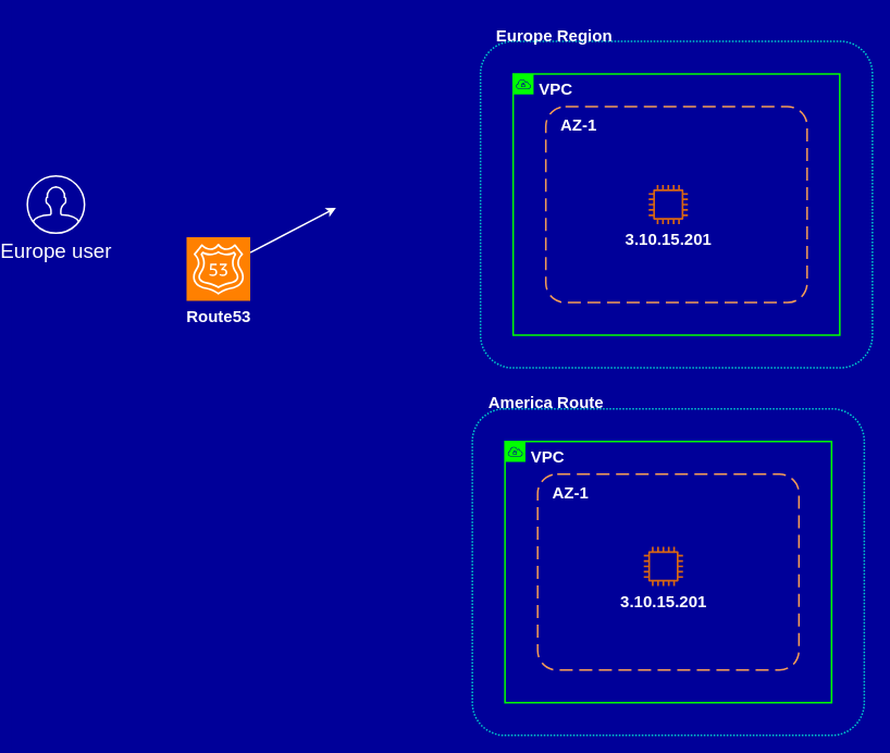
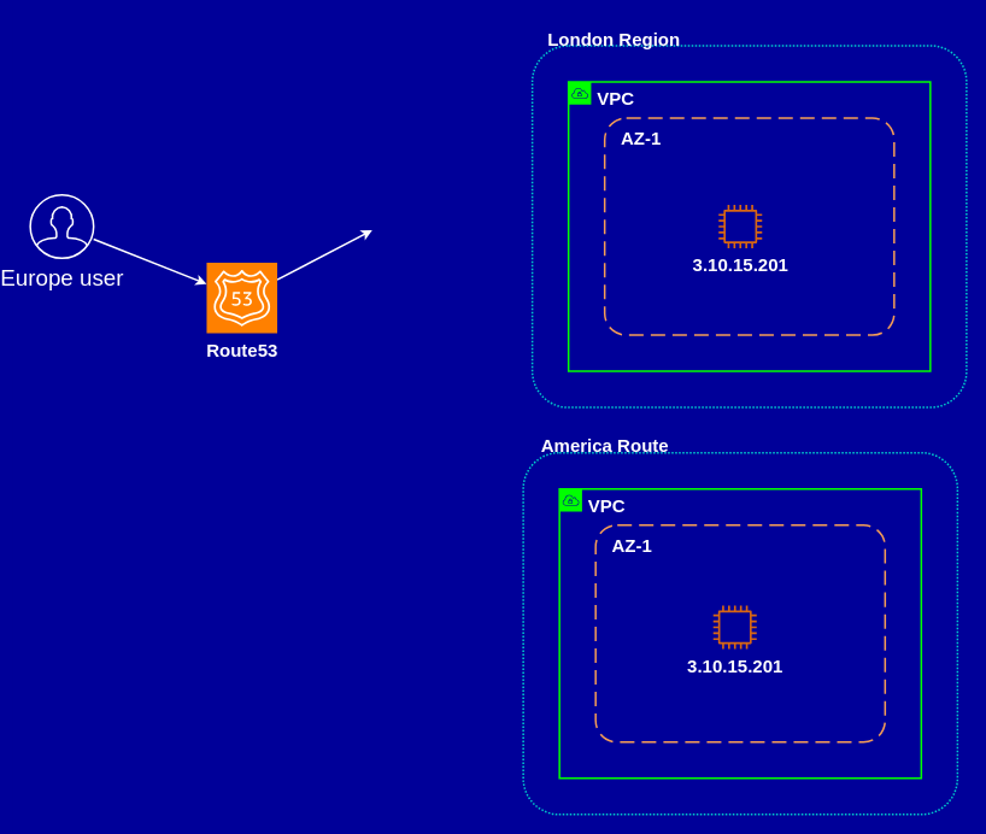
- <mxCell id="9" value="&lt;font color=&quot;#ffffff&quot;&gt;&lt;span style=&quot;font-size: 20px&quot;&gt;&lt;b&gt;Europe Region&lt;/b&gt;&lt;/span&gt;&lt;/font&gt;" style="text;html=1;resizable=0;autosize=1;align=center;verticalAlign=middle;points=[];fillColor=none;strokeColor=none;rounded=0;labelBackgroundColor=none;fontSize=25;shadow=0;sketch=0;" parent="1" vertex="1"><mxGeometry x="585" y="20" width="160" height="40" as="geometry" /></mxCell>
+ <mxCell id="9" value="&lt;font color=&quot;#ffffff&quot;&gt;&lt;span style=&quot;font-size: 20px&quot;&gt;&lt;b&gt;London Region&lt;/b&gt;&lt;/span&gt;&lt;/font&gt;" style="text;html=1;resizable=0;autosize=1;align=center;verticalAlign=middle;points=[];fillColor=none;strokeColor=none;rounded=0;labelBackgroundColor=none;fontSize=25;shadow=0;sketch=0;" parent="1" vertex="1"><mxGeometry x="585" y="20" width="160" height="40" as="geometry" /></mxCell>
+ <mxCell id="2" style="edgeStyle=none;rounded=0;orthogonalLoop=1;jettySize=auto;html=1;strokeColor=#FFFFFF;strokeWidth=2;fontSize=25;shadow=0;sketch=0;" parent="1" source="3" target="5" edge="1"><mxGeometry relative="1" as="geometry" /></mxCell>
